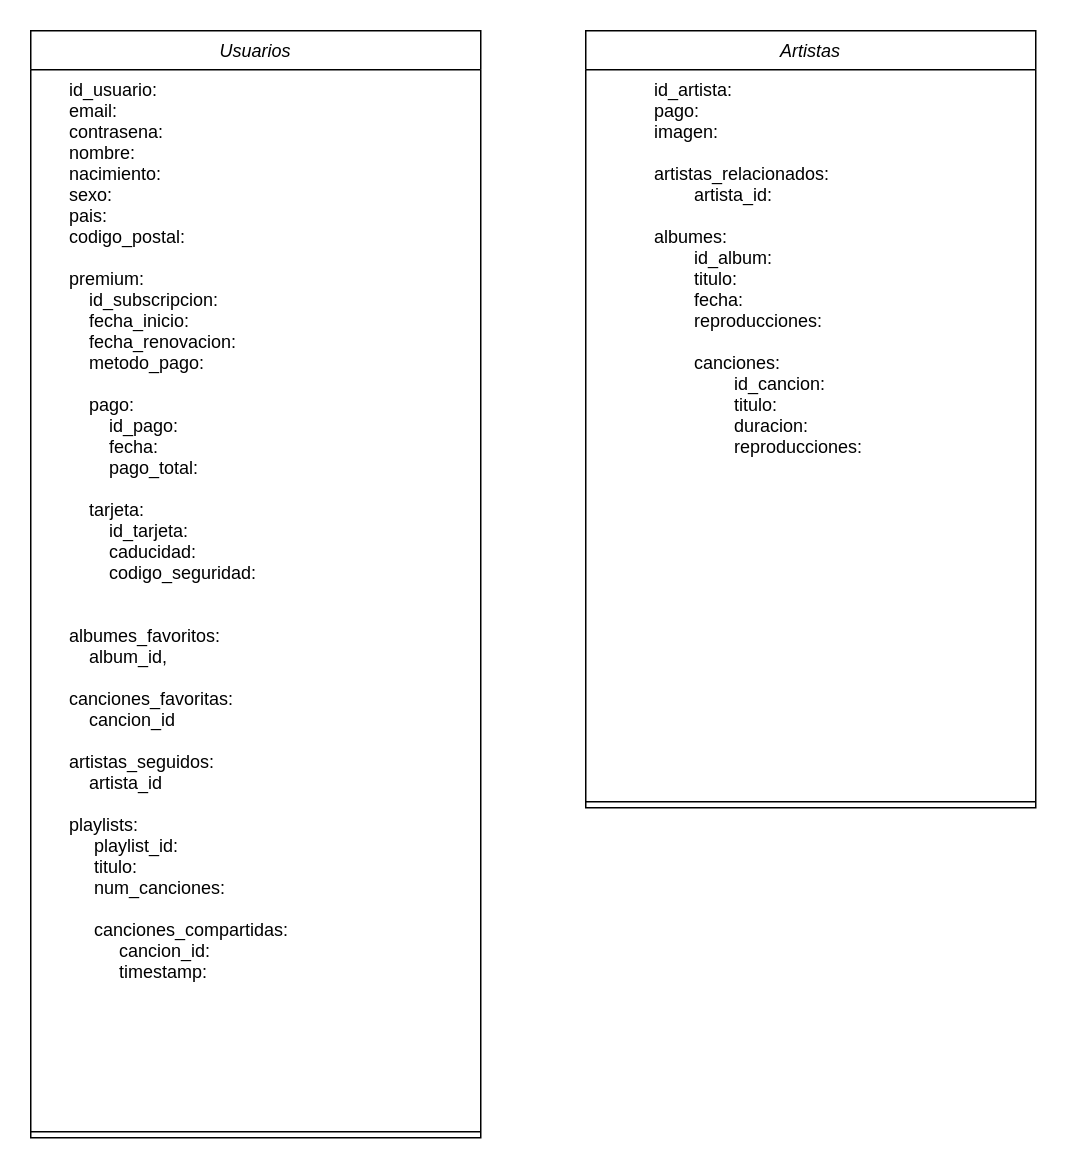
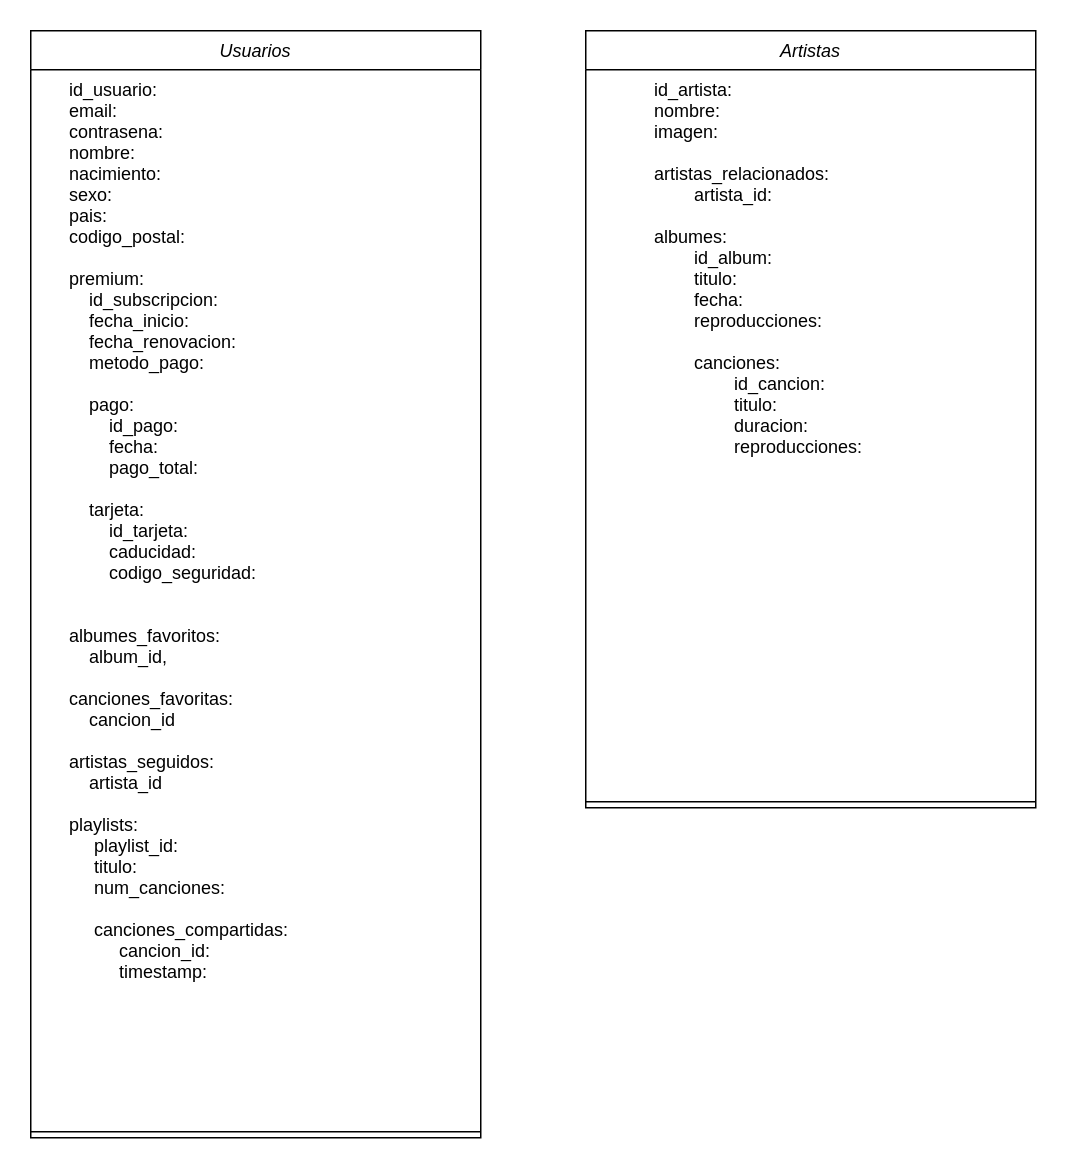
- <mxCell id="6" value="            id_artista:&#10;            pago: &#10;            imagen: &#10;&#10;            artistas_relacionados:&#10;                    artista_id:&#10;&#10;            albumes: &#10;                    id_album: &#10;                    titulo: &#10;                    fecha: &#10;                    reproducciones: &#10;&#10;                    canciones:&#10;                            id_cancion: &#10;                            titulo: &#10;                            duracion: &#10;                            reproducciones:&#10;                           " style="text;align=left;verticalAlign=top;spacingLeft=4;spacingRight=4;overflow=hidden;rotatable=0;points=[[0,0.5],[1,0.5]];portConstraint=eastwest;" parent="5" vertex="1"><mxGeometry y="26" width="300" height="484" as="geometry" /></mxCell>
+ <mxCell id="6" value="            id_artista:&#10;            nombre: &#10;            imagen: &#10;&#10;            artistas_relacionados:&#10;                    artista_id:&#10;&#10;            albumes: &#10;                    id_album: &#10;                    titulo: &#10;                    fecha: &#10;                    reproducciones: &#10;&#10;                    canciones:&#10;                            id_cancion: &#10;                            titulo: &#10;                            duracion: &#10;                            reproducciones:&#10;                           " style="text;align=left;verticalAlign=top;spacingLeft=4;spacingRight=4;overflow=hidden;rotatable=0;points=[[0,0.5],[1,0.5]];portConstraint=eastwest;" parent="5" vertex="1"><mxGeometry y="26" width="300" height="484" as="geometry" /></mxCell>
